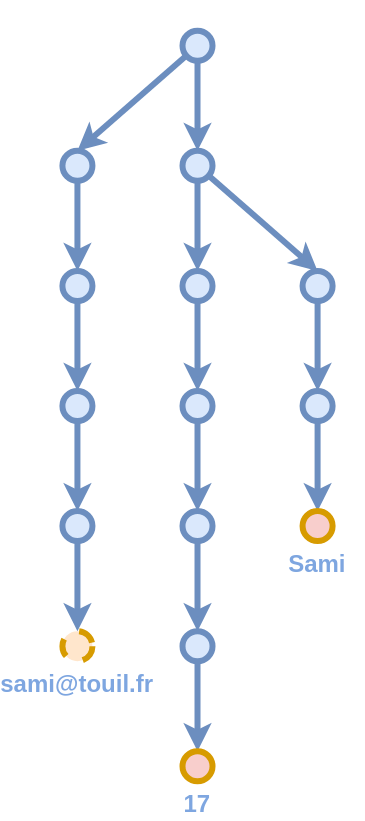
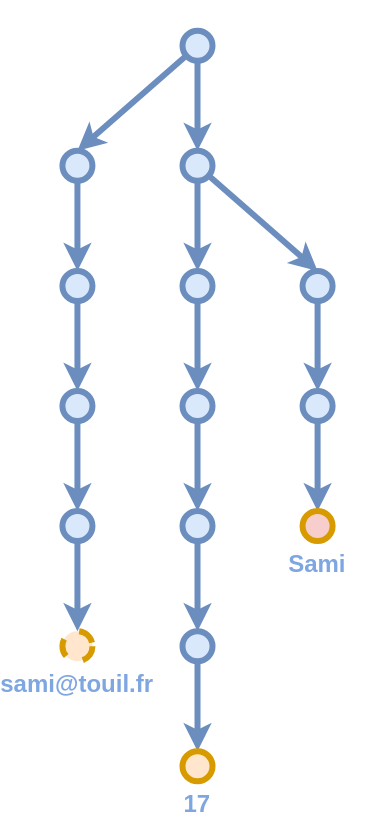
- <mxCell id="16" value="&lt;div&gt;&lt;br&gt;&lt;/div&gt;&lt;div&gt;17&lt;/div&gt;" style="ellipse;whiteSpace=wrap;html=1;aspect=fixed;fillColor=#f8cecc;strokeColor=#d79b00;spacing=2;fontStyle=1;fontSize=16;strokeWidth=4;labelBackgroundColor=none;verticalAlign=top;fontColor=#7EA6E0;" vertex="1" parent="1"><mxGeometry x="100" y="500" width="20" height="20" as="geometry" /></mxCell>
+ <mxCell id="16" value="&lt;div&gt;&lt;br&gt;&lt;/div&gt;&lt;div&gt;17&lt;/div&gt;" style="ellipse;whiteSpace=wrap;html=1;aspect=fixed;fillColor=#ffe6cc;strokeColor=#d79b00;spacing=2;fontStyle=1;fontSize=16;strokeWidth=4;labelBackgroundColor=none;verticalAlign=top;fontColor=#7EA6E0;" vertex="1" parent="1"><mxGeometry x="100" y="500" width="20" height="20" as="geometry" /></mxCell>
